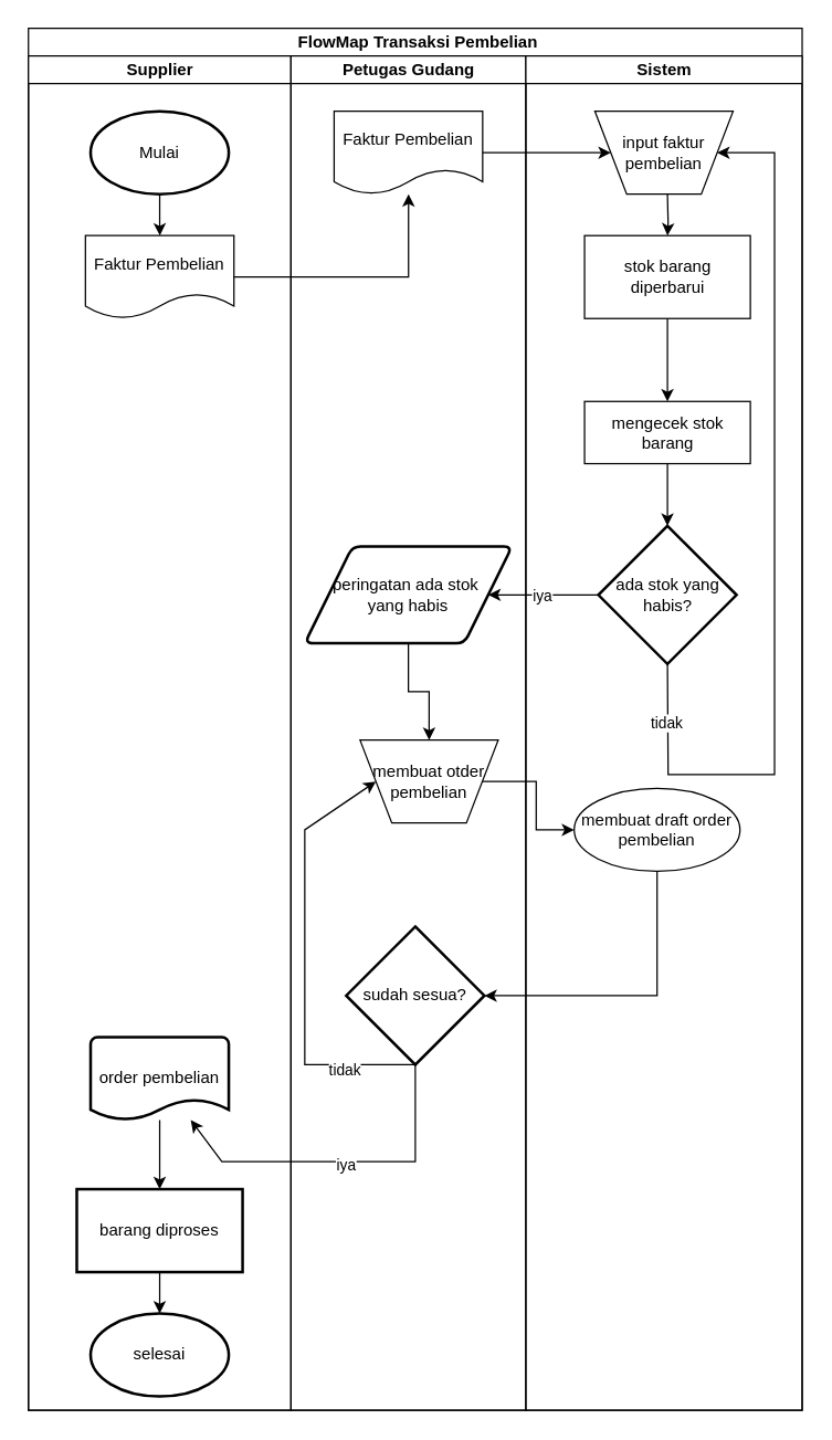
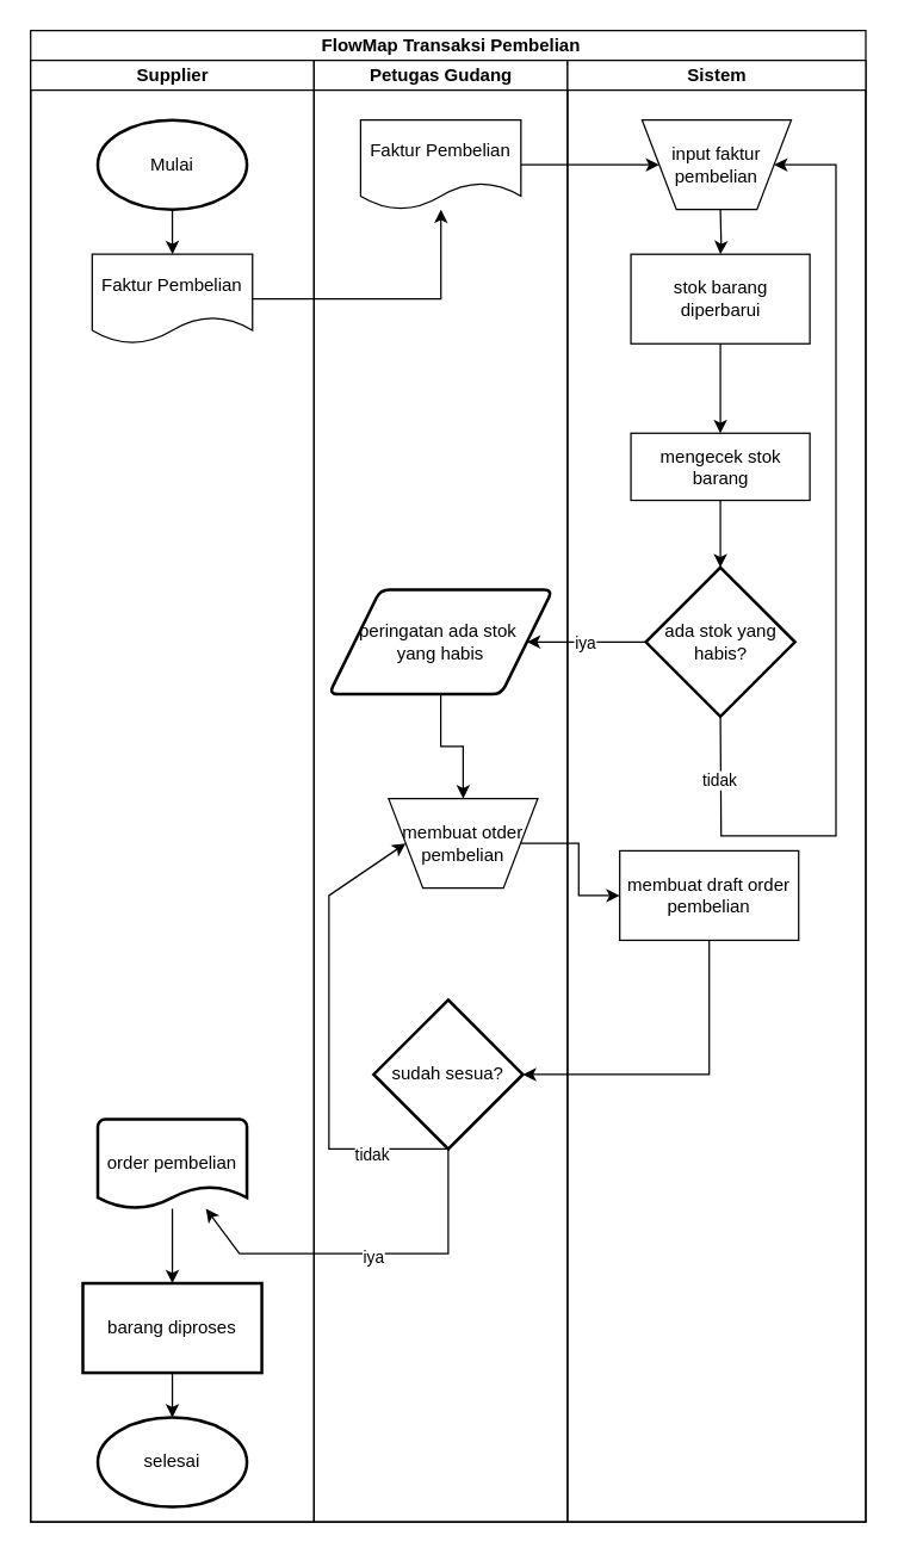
- <mxCell id="27" value="membuat draft order pembelian" style="ellipse;whiteSpace=wrap;html=1;arcSize=10;" parent="17" vertex="1"><mxGeometry x="35" y="530" width="120" height="60" as="geometry" /></mxCell>
+ <mxCell id="27" value="membuat draft order pembelian" style="whiteSpace=wrap;html=1;arcSize=10;" parent="17" vertex="1"><mxGeometry x="35" y="530" width="120" height="60" as="geometry" /></mxCell>
